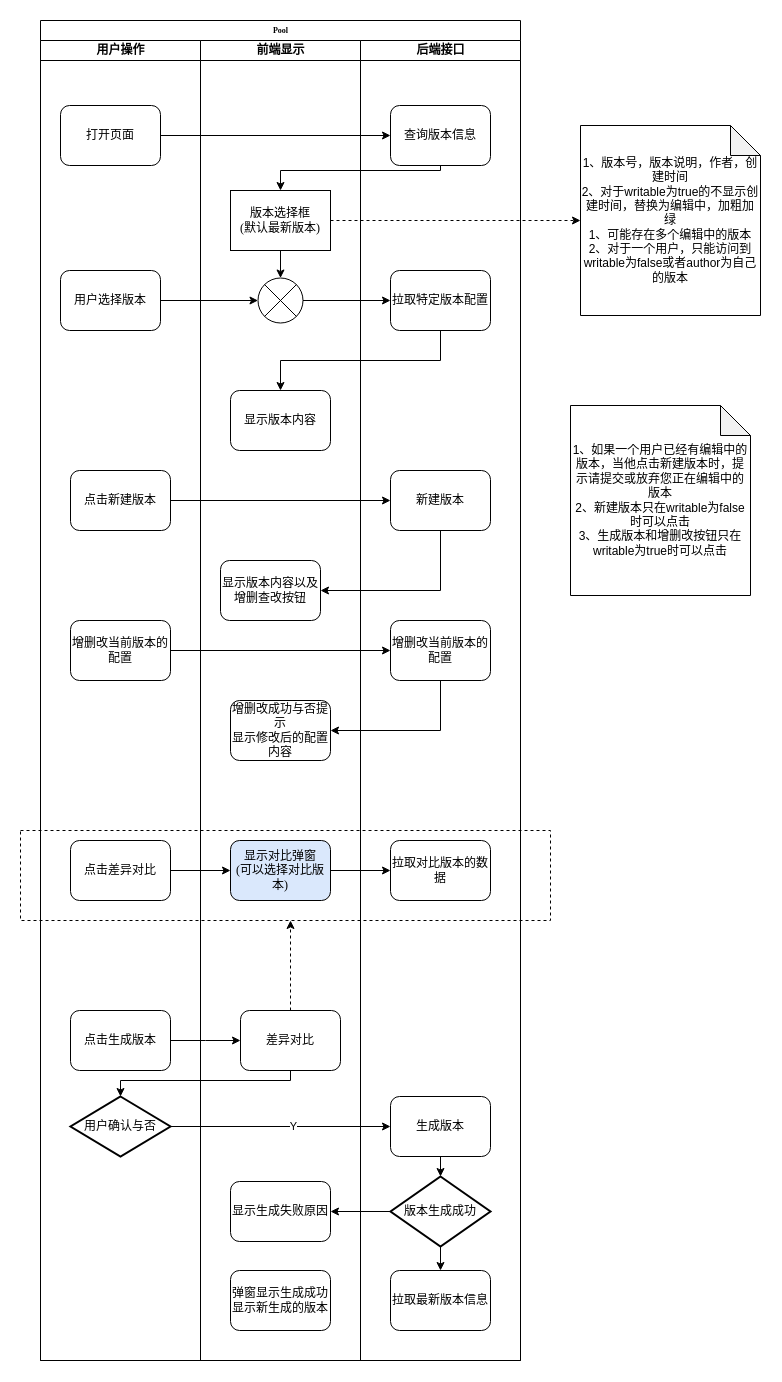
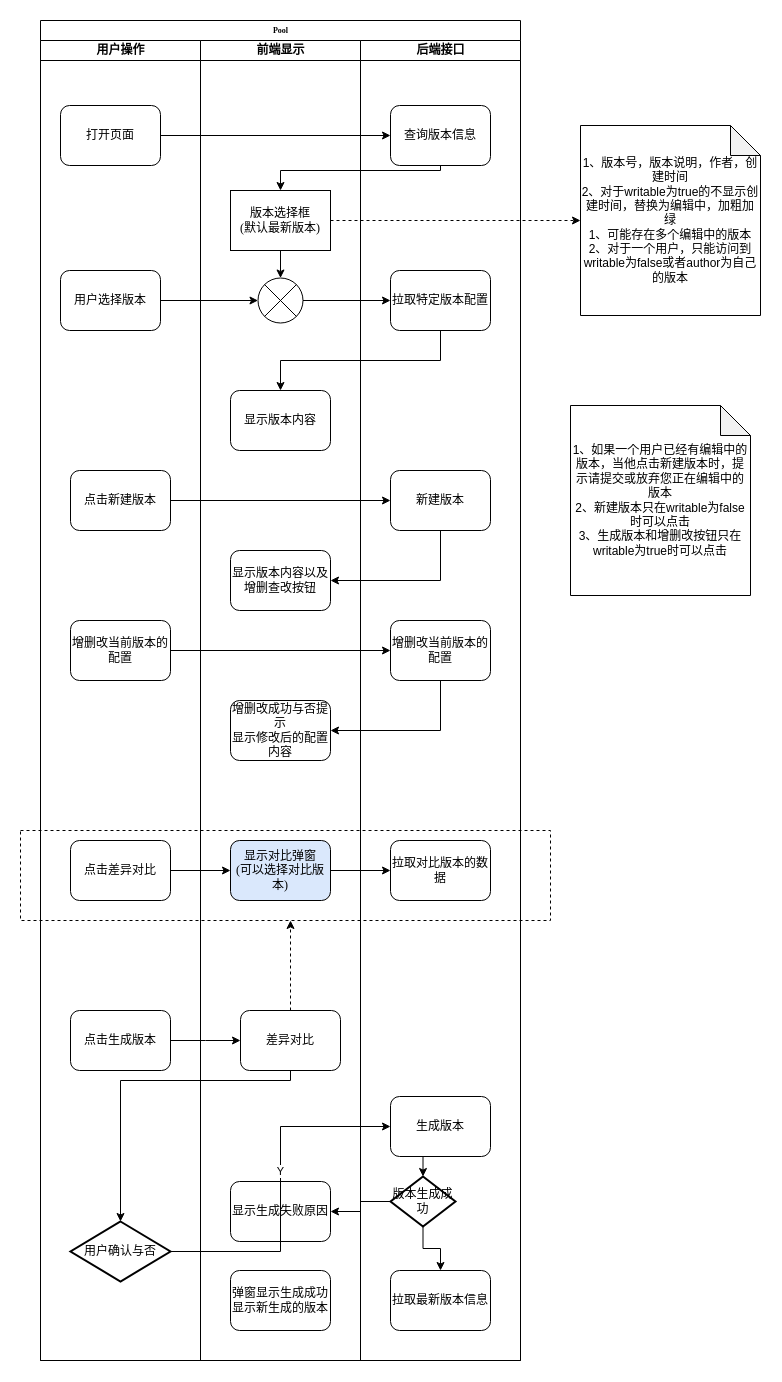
- <mxCell id="16" value="显示版本内容以及增删查改按钮" style="rounded=1;whiteSpace=wrap;html=1;shadow=0;labelBackgroundColor=none;strokeWidth=1;fontFamily=Verdana;fontSize=12;align=center;" vertex="1" parent="11"><mxGeometry x="20" y="520" width="100" height="60" as="geometry" /></mxCell>
+ <mxCell id="16" value="显示版本内容以及增删查改按钮" style="rounded=1;whiteSpace=wrap;html=1;shadow=0;labelBackgroundColor=none;strokeWidth=1;fontFamily=Verdana;fontSize=12;align=center;" vertex="1" parent="11"><mxGeometry x="30" y="510" width="100" height="60" as="geometry" /></mxCell>
- <mxCell id="10" value="&lt;span style=&quot;font-family: Verdana;&quot;&gt;用户确认与否&lt;/span&gt;" style="strokeWidth=2;html=1;shape=mxgraph.flowchart.decision;whiteSpace=wrap;" vertex="1" parent="4"><mxGeometry x="30" y="1056" width="100" height="60" as="geometry" /></mxCell>
+ <mxCell id="10" value="&lt;span style=&quot;font-family: Verdana;&quot;&gt;用户确认与否&lt;/span&gt;" style="strokeWidth=2;html=1;shape=mxgraph.flowchart.decision;whiteSpace=wrap;" vertex="1" parent="4"><mxGeometry x="30" y="1181" width="100" height="60" as="geometry" /></mxCell>
- <mxCell id="31" value="版本生成成功" style="strokeWidth=2;html=1;shape=mxgraph.flowchart.decision;whiteSpace=wrap;" vertex="1" parent="23"><mxGeometry x="30" y="1136" width="100" height="70" as="geometry" /></mxCell>
+ <mxCell id="31" value="版本生成成功" style="strokeWidth=2;html=1;shape=mxgraph.flowchart.decision;whiteSpace=wrap;" vertex="1" parent="23"><mxGeometry x="30" y="1136" width="65" height="50" as="geometry" /></mxCell>
